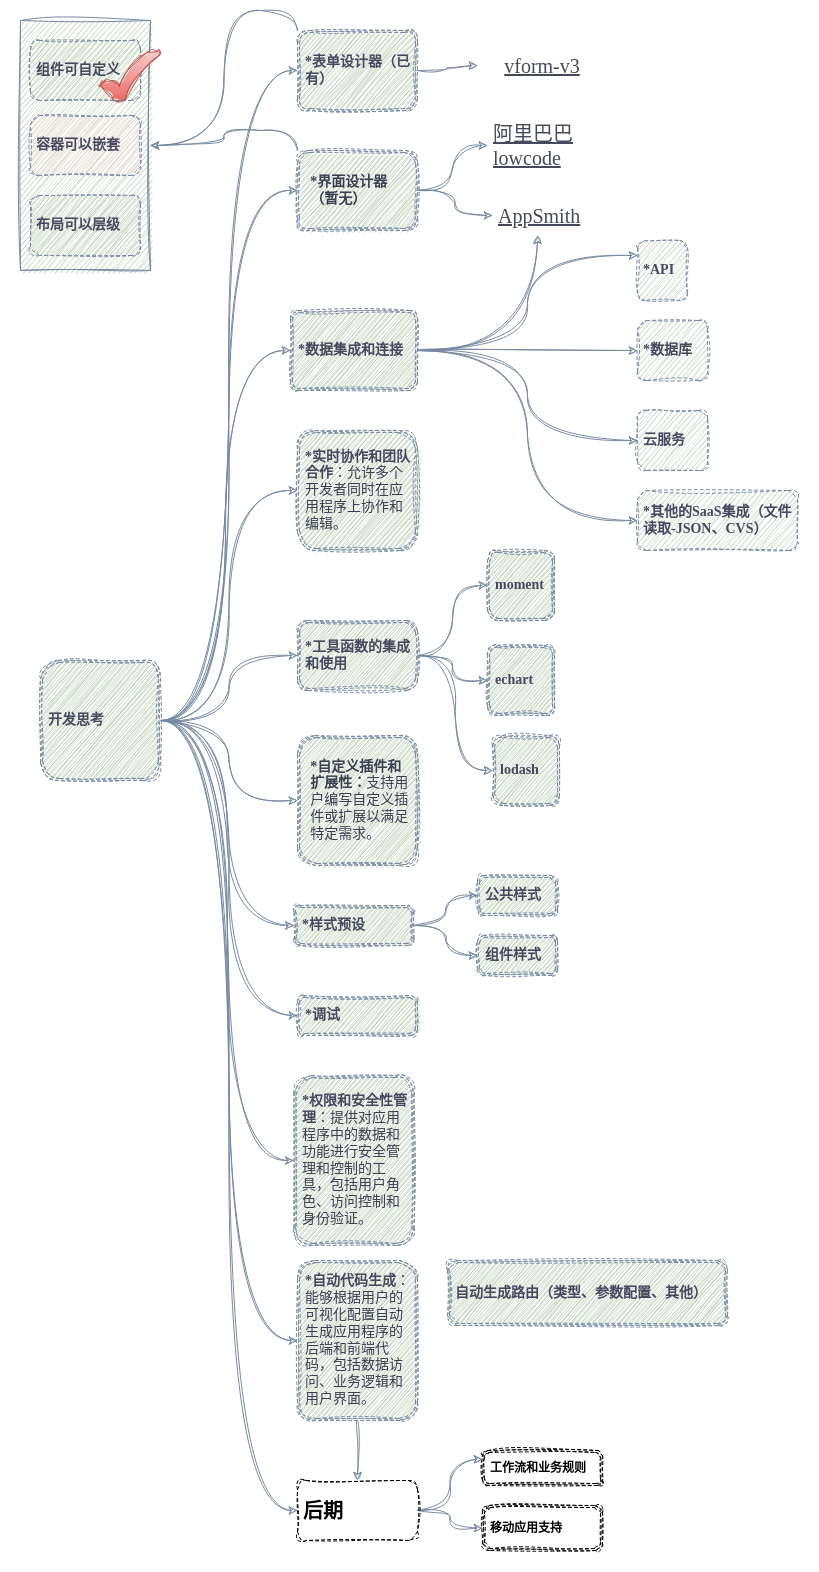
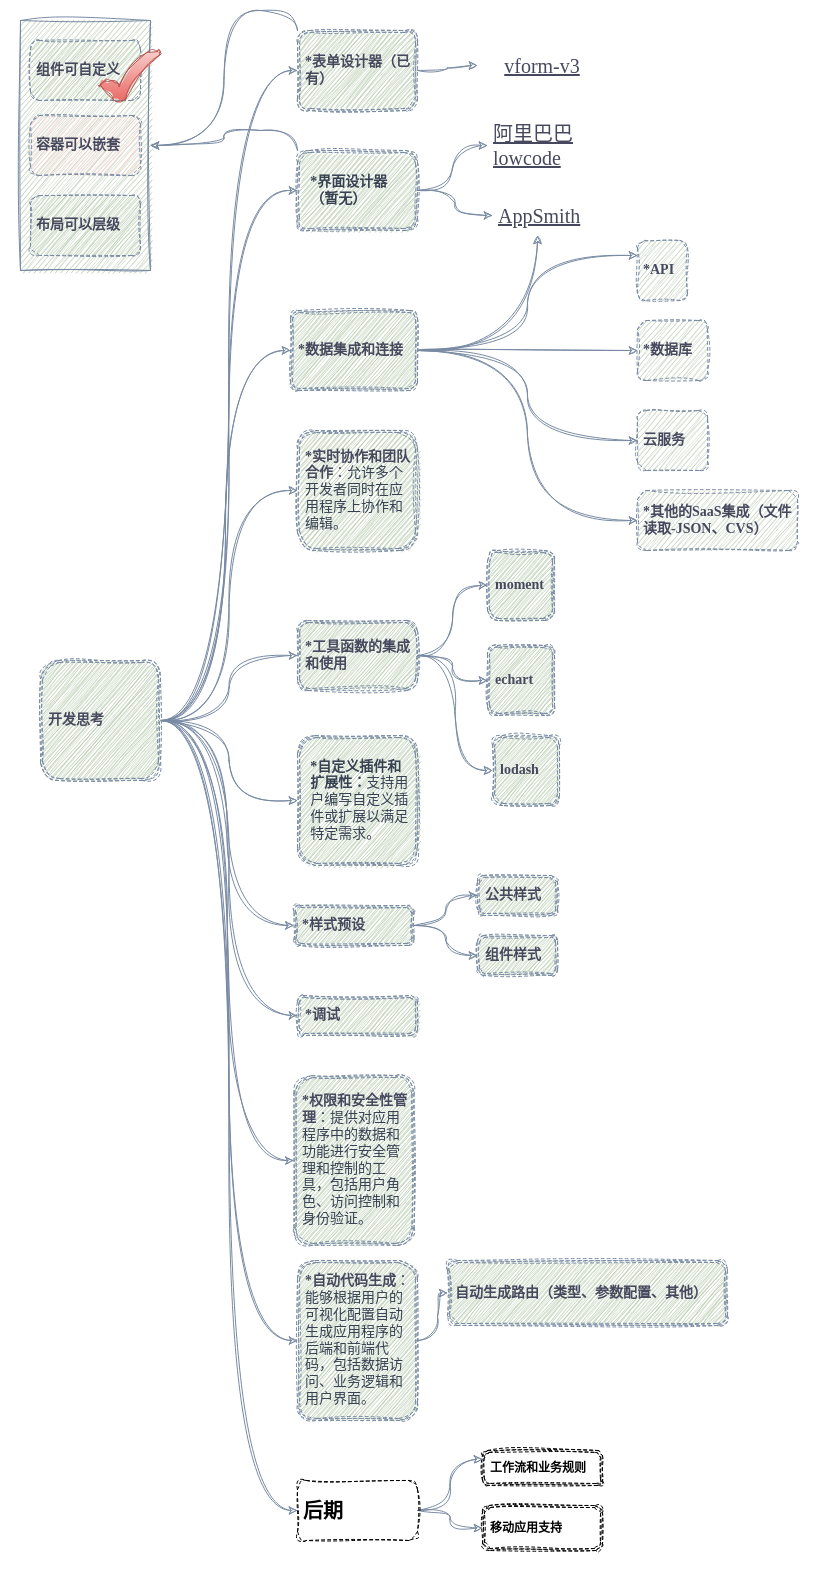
- <mxCell id="16" value="" style="edgeStyle=orthogonalEdgeStyle;curved=1;rounded=0;sketch=1;hachureGap=4;jiggle=2;curveFitting=1;orthogonalLoop=1;jettySize=auto;html=1;strokeColor=#788AA3;fontFamily=Architects Daughter;fontSource=https%3A%2F%2Ffonts.googleapis.com%2Fcss%3Ffamily%3DArchitects%2BDaughter;fontSize=16;fontColor=#46495D;fillColor=#B2C9AB;" edge="1" parent="1" source="17" target="58"><mxGeometry relative="1" as="geometry" /></mxCell>
+ <mxCell id="16" value="" style="edgeStyle=orthogonalEdgeStyle;curved=1;rounded=0;sketch=1;hachureGap=4;jiggle=2;curveFitting=1;orthogonalLoop=1;jettySize=auto;html=1;strokeColor=#788AA3;fontFamily=Architects Daughter;fontSource=https%3A%2F%2Ffonts.googleapis.com%2Fcss%3Ffamily%3DArchitects%2BDaughter;fontSize=16;fontColor=#46495D;fillColor=#B2C9AB;" edge="1" parent="1" source="17" target="55"><mxGeometry relative="1" as="geometry" /></mxCell>
